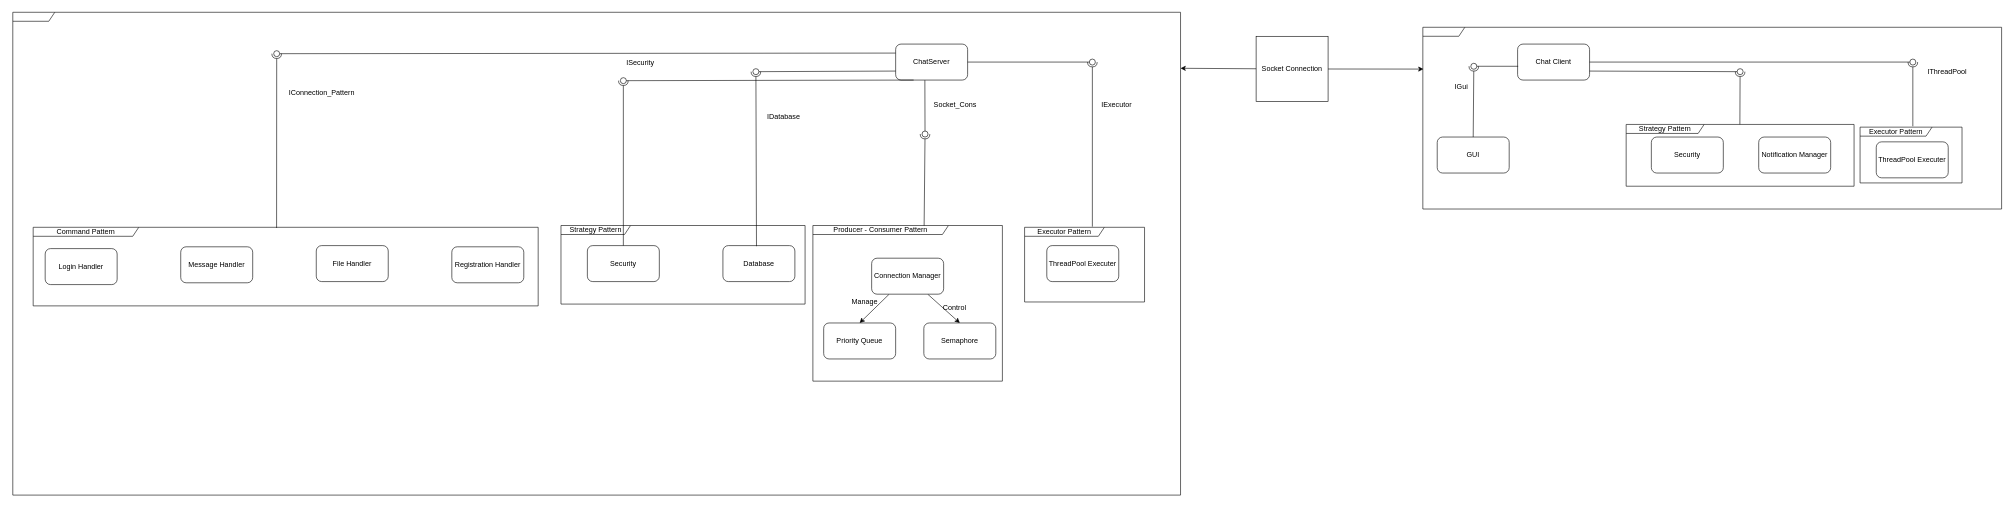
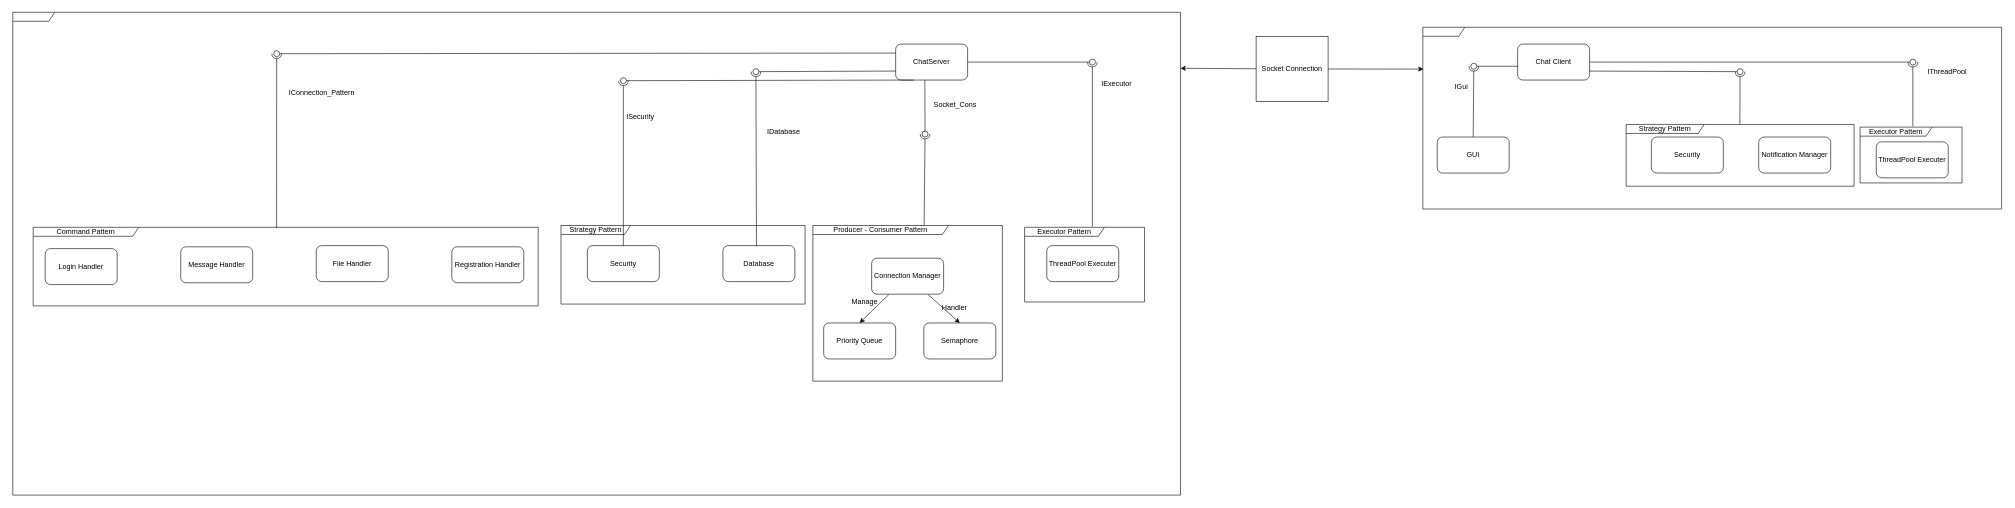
- <mxCell id="34" value="ISecurity" style="text;html=1;align=center;verticalAlign=middle;resizable=0;points=[];autosize=1;strokeColor=none;fillColor=none;" parent="1" vertex="1"><mxGeometry x="1033" y="91" width="65" height="26" as="geometry" /></mxCell>
+ <mxCell id="34" value="ISecurity" style="text;html=1;align=center;verticalAlign=middle;resizable=0;points=[];autosize=1;strokeColor=none;fillColor=none;" parent="1" vertex="1"><mxGeometry x="1033" y="181" width="65" height="26" as="geometry" /></mxCell>
- <mxCell id="46" value="IExecutor" style="text;html=1;align=center;verticalAlign=middle;resizable=0;points=[];autosize=1;strokeColor=none;fillColor=none;" parent="1" vertex="1"><mxGeometry x="1825" y="160" width="70" height="30" as="geometry" /></mxCell>
+ <mxCell id="46" value="IExecutor" style="text;html=1;align=center;verticalAlign=middle;resizable=0;points=[];autosize=1;strokeColor=none;fillColor=none;" parent="1" vertex="1"><mxGeometry x="1825" y="125" width="70" height="30" as="geometry" /></mxCell>
- <mxCell id="35" value="IDatabase" style="text;html=1;align=center;verticalAlign=middle;resizable=0;points=[];autosize=1;strokeColor=none;fillColor=none;" parent="1" vertex="1"><mxGeometry x="1268" y="181" width="73" height="26" as="geometry" /></mxCell>
+ <mxCell id="35" value="IDatabase" style="text;html=1;align=center;verticalAlign=middle;resizable=0;points=[];autosize=1;strokeColor=none;fillColor=none;" parent="1" vertex="1"><mxGeometry x="1268" y="206" width="73" height="26" as="geometry" /></mxCell>
- <mxCell id="41" value="Control" style="text;html=1;align=center;verticalAlign=middle;resizable=0;points=[];autosize=1;strokeColor=none;fillColor=none;" parent="1" vertex="1"><mxGeometry x="1560" y="498" width="60" height="30" as="geometry" /></mxCell>
+ <mxCell id="41" value="Handler" style="text;html=1;align=center;verticalAlign=middle;resizable=0;points=[];autosize=1;strokeColor=none;fillColor=none;" parent="1" vertex="1"><mxGeometry x="1560" y="498" width="60" height="30" as="geometry" /></mxCell>
